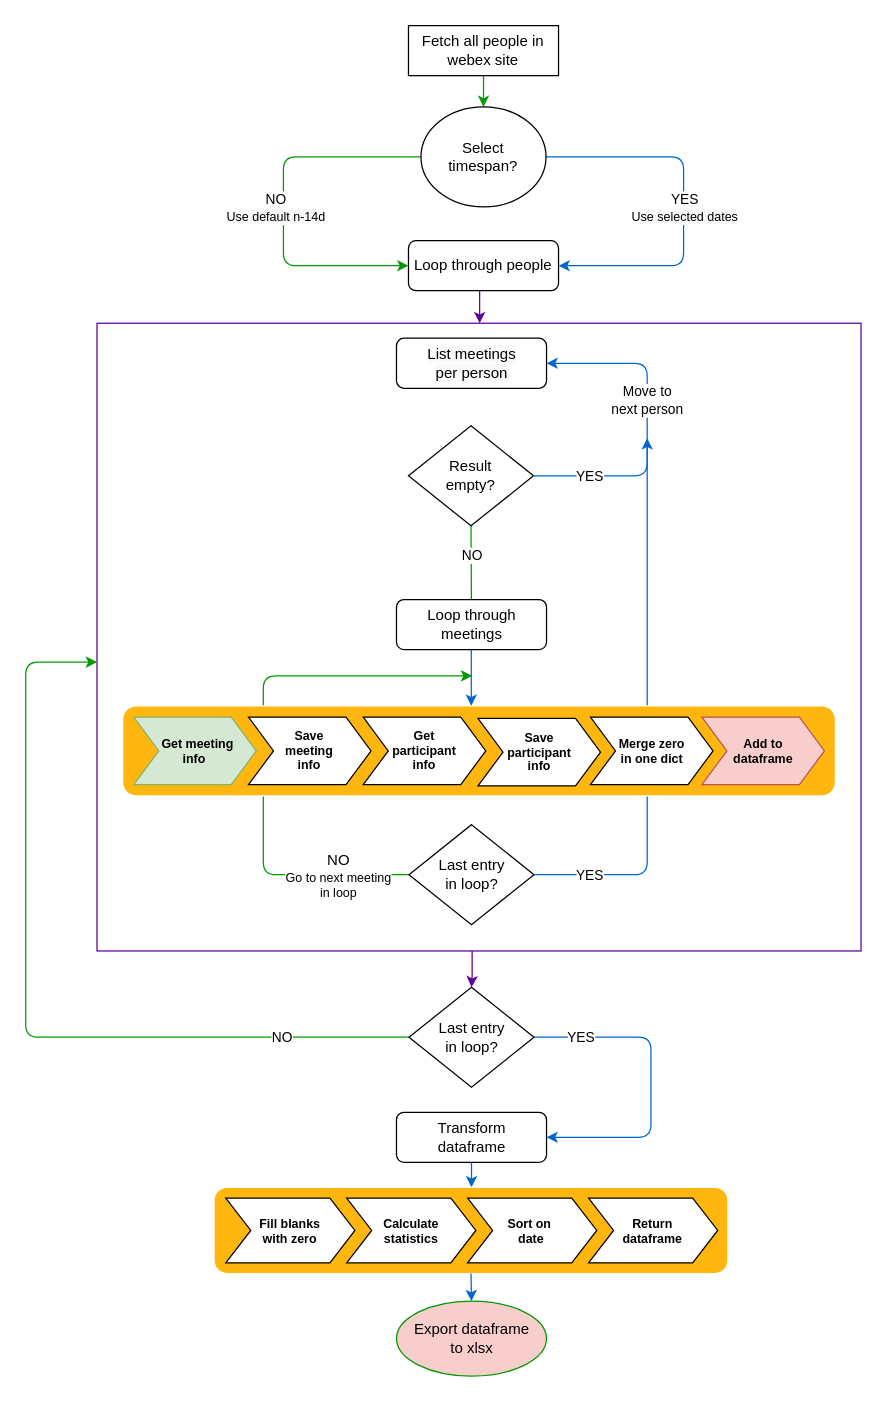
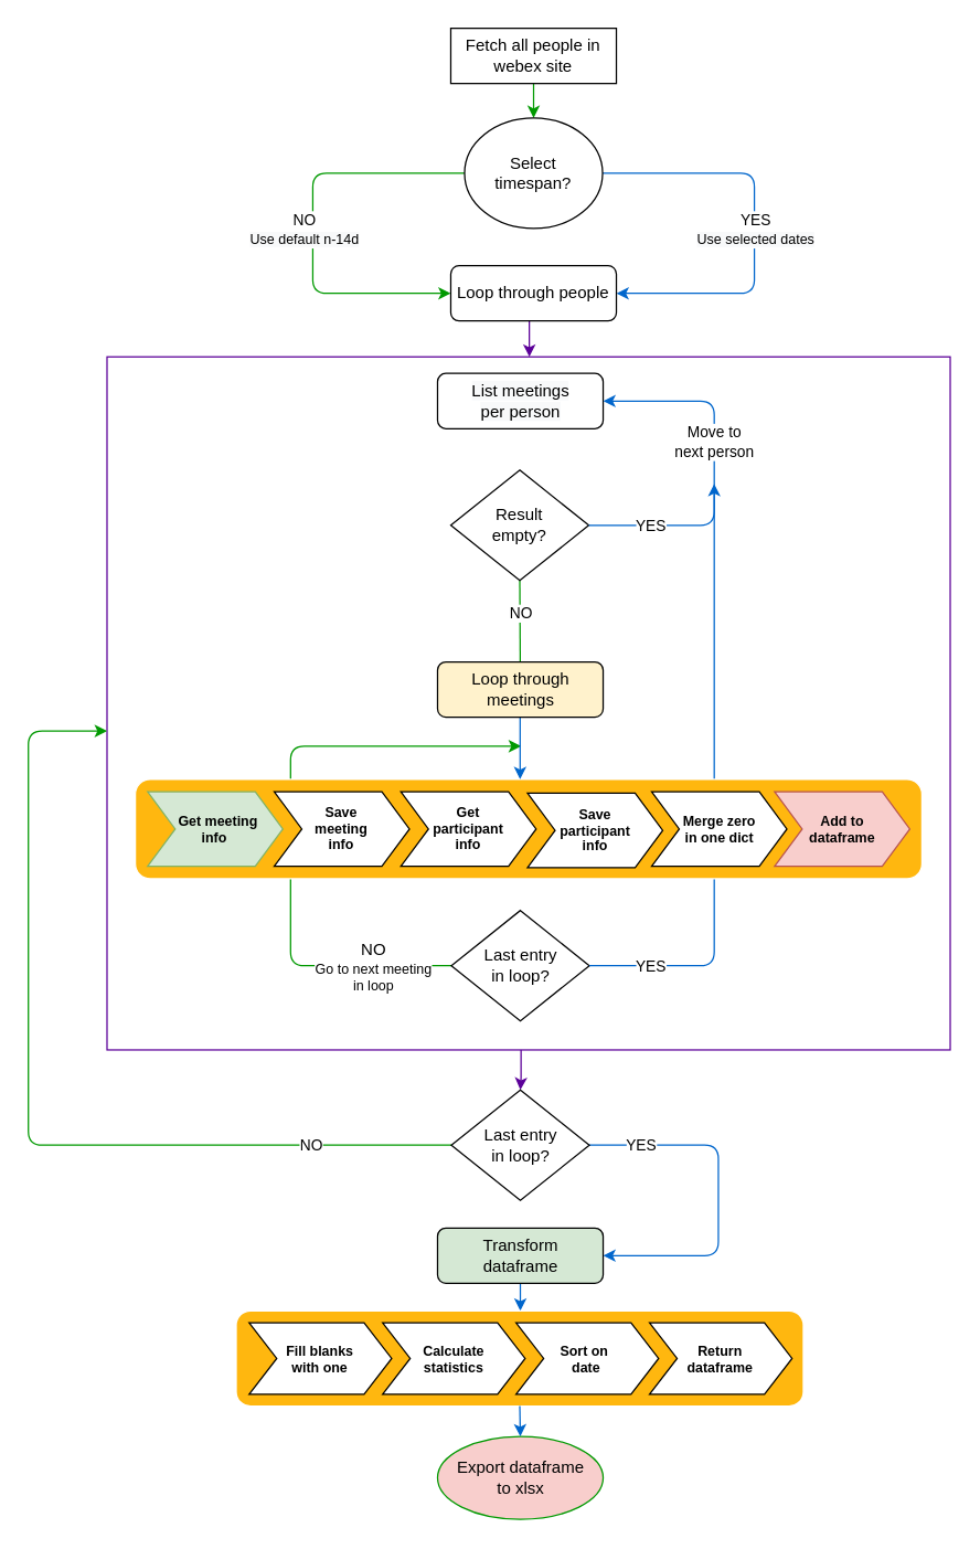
- <mxCell id="45" value="&lt;font face=&quot;helvetica&quot;&gt;Loop through meetings&lt;/font&gt;" style="rounded=1;whiteSpace=wrap;html=1;fontSize=12;glass=0;strokeWidth=1;shadow=0;" parent="1" vertex="1"><mxGeometry x="316.5" y="479" width="120" height="40" as="geometry" /></mxCell>
+ <mxCell id="45" value="&lt;font face=&quot;helvetica&quot;&gt;Loop through meetings&lt;/font&gt;" style="rounded=1;whiteSpace=wrap;html=1;fontSize=12;glass=0;strokeWidth=1;shadow=0;fillColor=#fff2cc;" parent="1" vertex="1"><mxGeometry x="316.5" y="479" width="120" height="40" as="geometry" /></mxCell>
- <mxCell id="27" value="&lt;font face=&quot;helvetica&quot;&gt;Transform &lt;br&gt;dataframe&lt;/font&gt;" style="rounded=1;whiteSpace=wrap;html=1;fontSize=12;glass=0;strokeWidth=1;shadow=0;" parent="1" vertex="1"><mxGeometry x="316.5" y="889" width="120" height="40" as="geometry" /></mxCell>
+ <mxCell id="27" value="&lt;font face=&quot;helvetica&quot;&gt;Transform &lt;br&gt;dataframe&lt;/font&gt;" style="rounded=1;whiteSpace=wrap;html=1;fontSize=12;glass=0;strokeWidth=1;shadow=0;fillColor=#d5e8d4;" parent="1" vertex="1"><mxGeometry x="316.5" y="889" width="120" height="40" as="geometry" /></mxCell>
- <mxCell id="33" value="&lt;h5&gt;Fill blanks&lt;br&gt;with zero&lt;/h5&gt;" style="shape=step;perimeter=stepPerimeter;whiteSpace=wrap;html=1;fixedSize=1;shadow=0;strokeColor=#000000;fillColor=#FFFFFF;" parent="31" vertex="1"><mxGeometry x="9.389" y="8.625" width="103.282" height="51.75" as="geometry" /></mxCell>
+ <mxCell id="33" value="&lt;h5&gt;Fill blanks&lt;br&gt;with one&lt;/h5&gt;" style="shape=step;perimeter=stepPerimeter;whiteSpace=wrap;html=1;fixedSize=1;shadow=0;strokeColor=#000000;fillColor=#FFFFFF;" parent="31" vertex="1"><mxGeometry x="9.389" y="8.625" width="103.282" height="51.75" as="geometry" /></mxCell>
